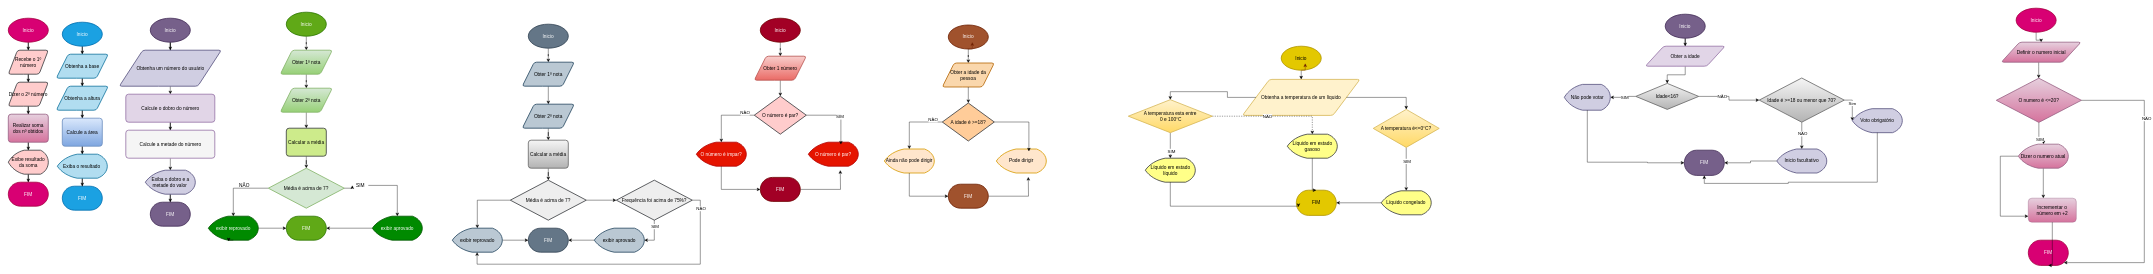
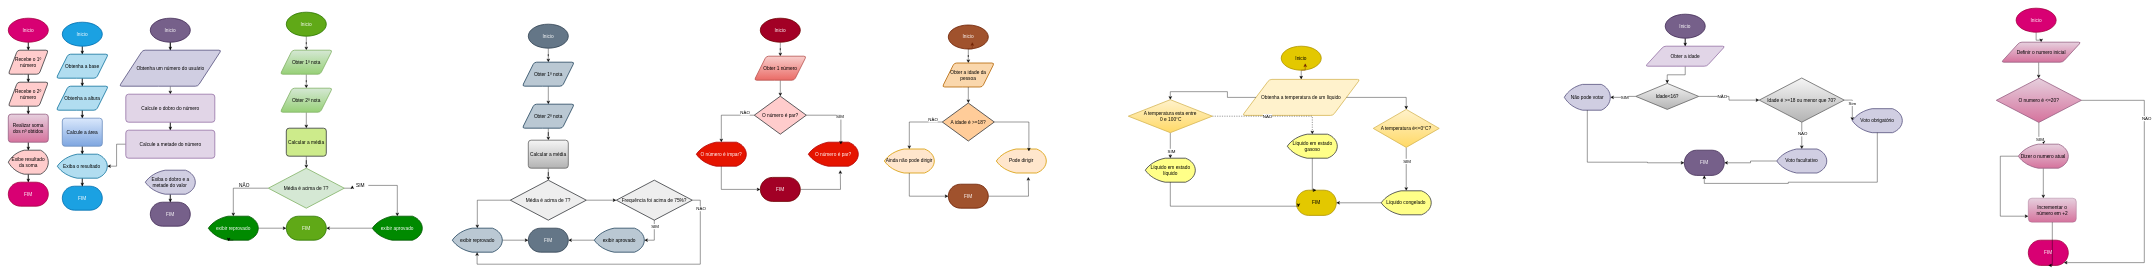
- <mxCell id="7" value="Dizer o 2º número" style="shape=parallelogram;html=1;strokeWidth=2;perimeter=parallelogramPerimeter;whiteSpace=wrap;rounded=1;arcSize=12;size=0.23;fillColor=#ffcccc;strokeColor=#36393d;" parent="1" vertex="1"><mxGeometry x="20" y="205" width="100" height="60" as="geometry" /></mxCell>
+ <mxCell id="7" value="Recebe o 2º número" style="shape=parallelogram;html=1;strokeWidth=2;perimeter=parallelogramPerimeter;whiteSpace=wrap;rounded=1;arcSize=12;size=0.23;fillColor=#ffcccc;strokeColor=#36393d;" parent="1" vertex="1"><mxGeometry x="20" y="205" width="100" height="60" as="geometry" /></mxCell>
- <mxCell id="35" value="Calcule a metade do número" style="rounded=1;whiteSpace=wrap;html=1;absoluteArcSize=1;arcSize=14;strokeWidth=2;fillColor=#f5f5f5;strokeColor=#9673a6;" parent="1" vertex="1"><mxGeometry x="313.75" y="325" width="222.5" height="70" as="geometry" /></mxCell>
+ <mxCell id="35" value="Calcule a metade do número" style="rounded=1;whiteSpace=wrap;html=1;absoluteArcSize=1;arcSize=14;strokeWidth=2;fillColor=#e1d5e7;strokeColor=#9673a6;" parent="1" vertex="1"><mxGeometry x="313.75" y="325" width="222.5" height="70" as="geometry" /></mxCell>
- <mxCell id="143" value="Inicio facultativo" style="strokeWidth=2;html=1;shape=mxgraph.flowchart.display;whiteSpace=wrap;fillColor=#d0cee2;strokeColor=#56517e;fillStyle=solid;" vertex="1" parent="1"><mxGeometry x="4441.16" y="372" width="125" height="60" as="geometry" /></mxCell>
+ <mxCell id="143" value="Voto facultativo" style="strokeWidth=2;html=1;shape=mxgraph.flowchart.display;whiteSpace=wrap;fillColor=#d0cee2;strokeColor=#56517e;fillStyle=solid;" vertex="1" parent="1"><mxGeometry x="4441.16" y="372" width="125" height="60" as="geometry" /></mxCell>
- <mxCell id="34" value="" style="edgeStyle=orthogonalEdgeStyle;rounded=0;orthogonalLoop=1;jettySize=auto;html=1;" parent="1" source="35" target="30" edge="1"><mxGeometry relative="1" as="geometry" /></mxCell>
+ <mxCell id="34" value="" style="edgeStyle=orthogonalEdgeStyle;rounded=0;orthogonalLoop=1;jettySize=auto;html=1;" parent="1" source="35" target="23" edge="1"><mxGeometry relative="1" as="geometry" /></mxCell>
